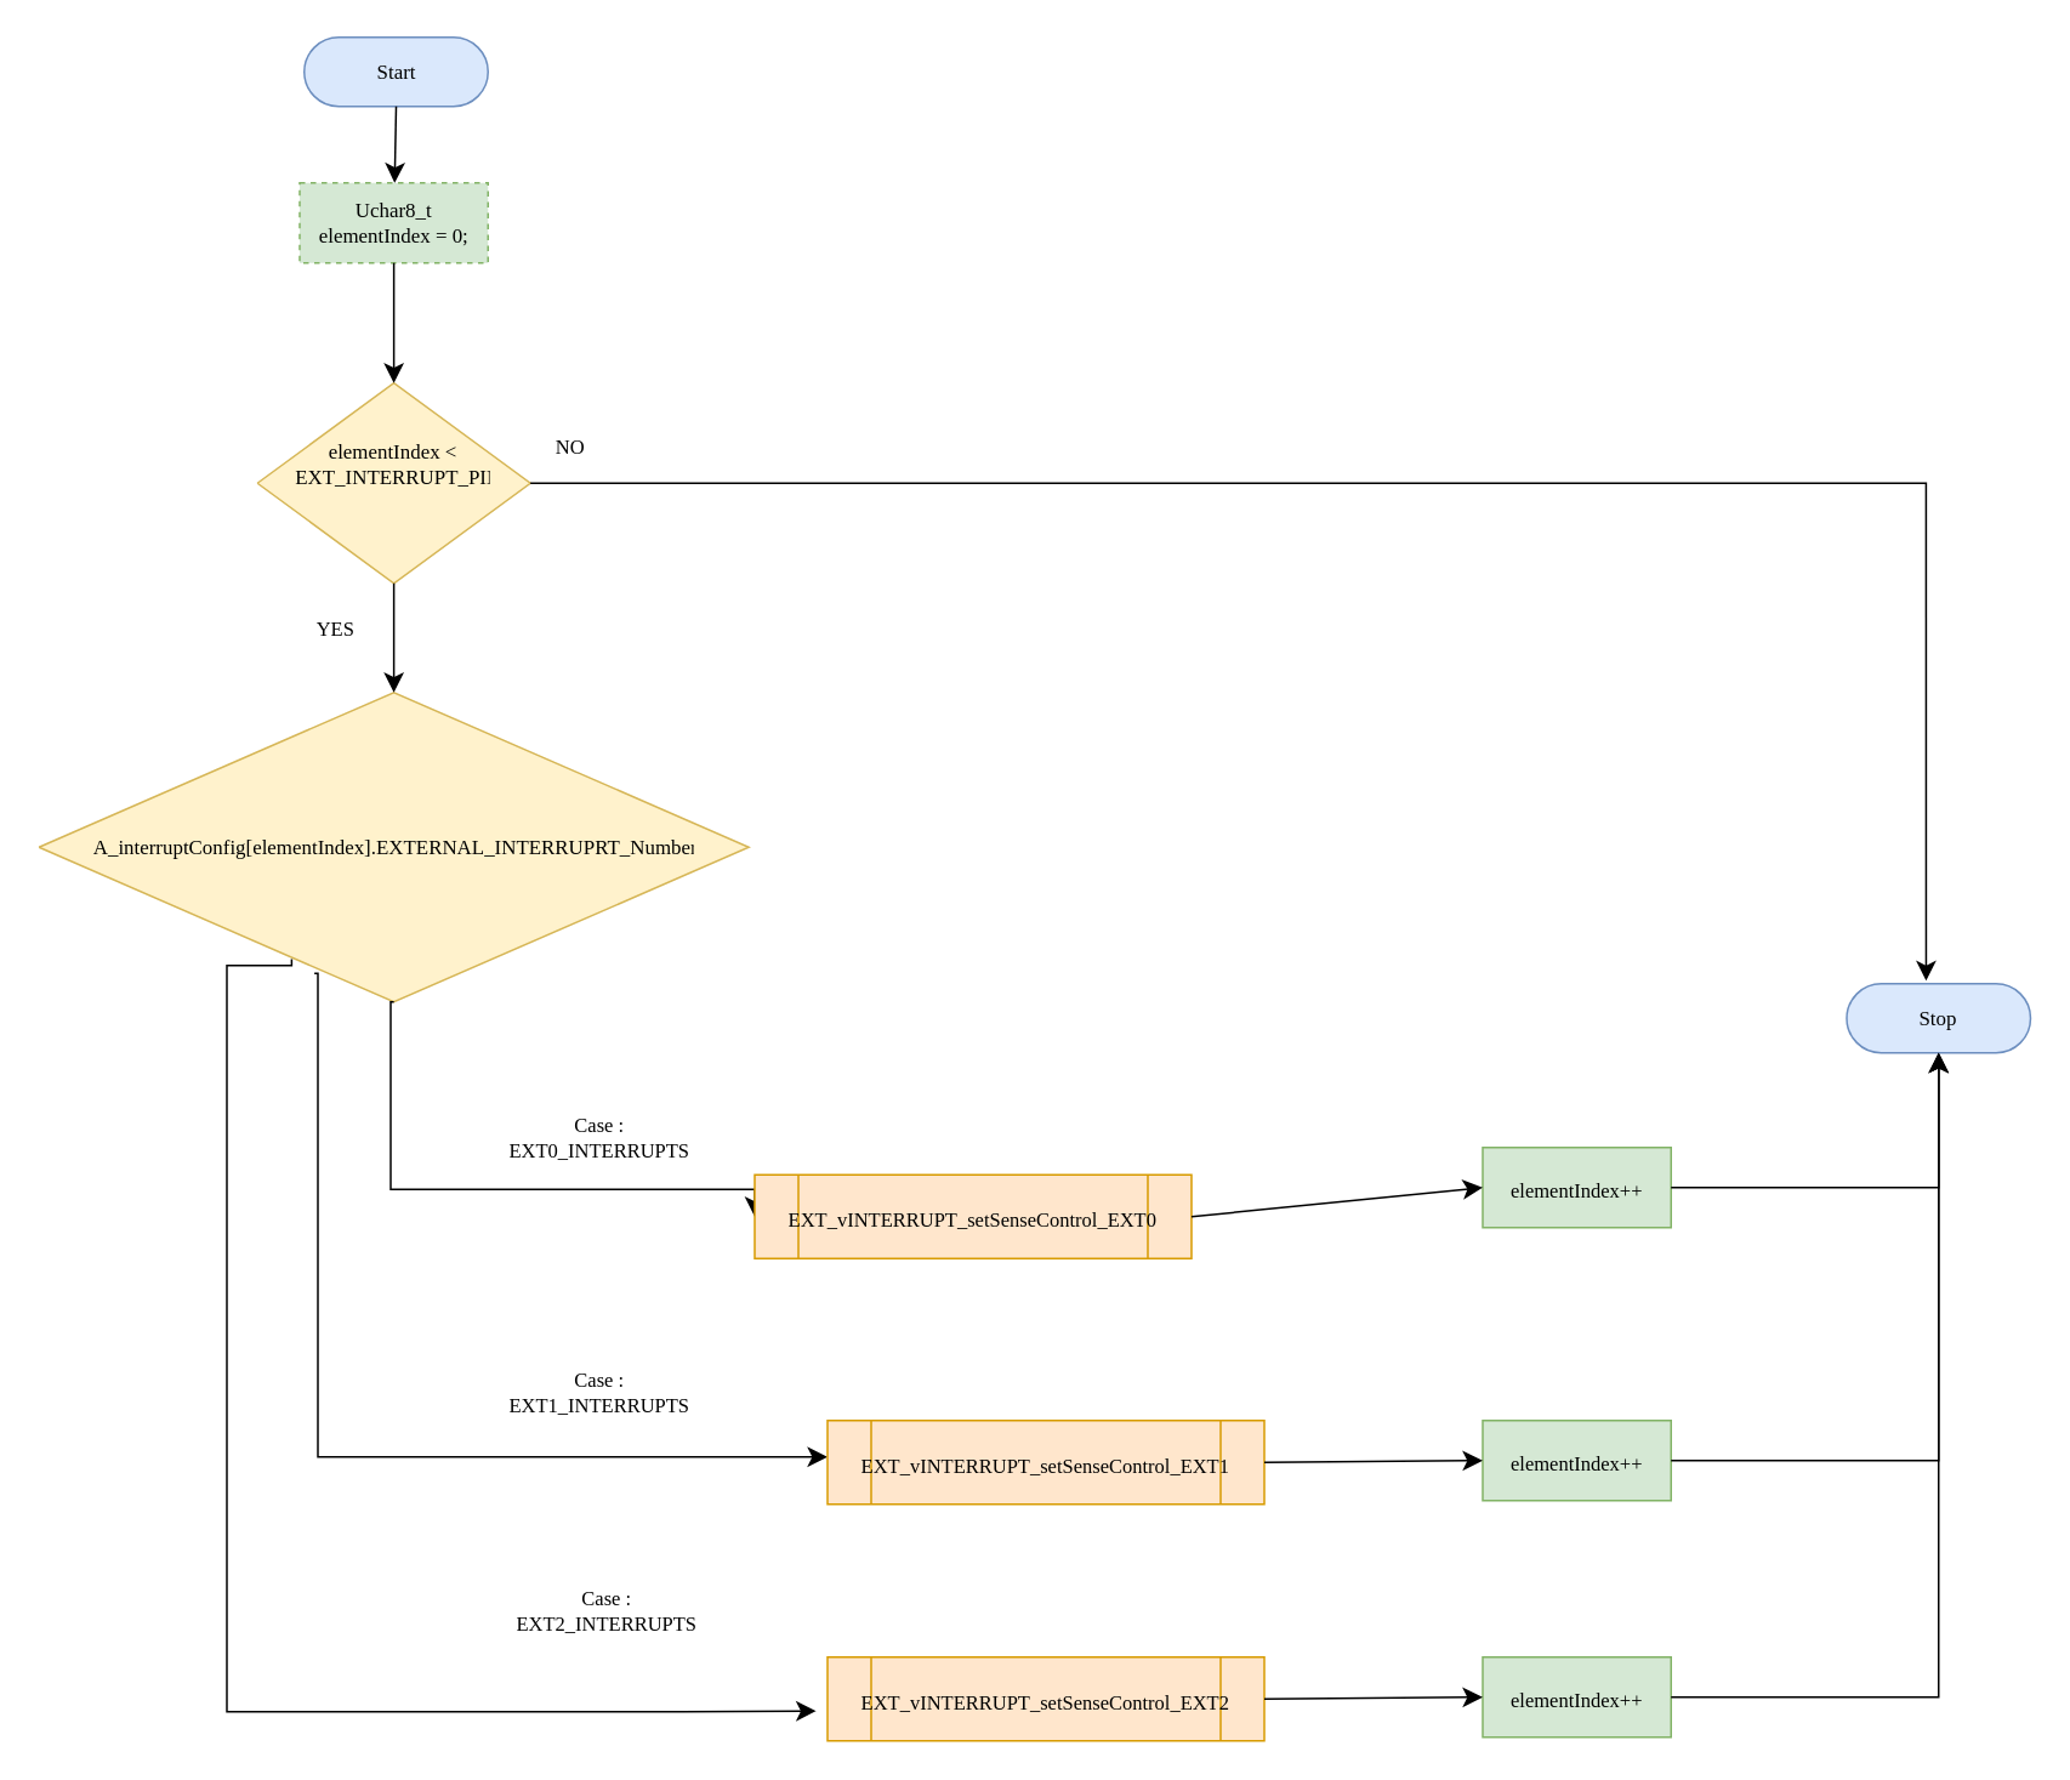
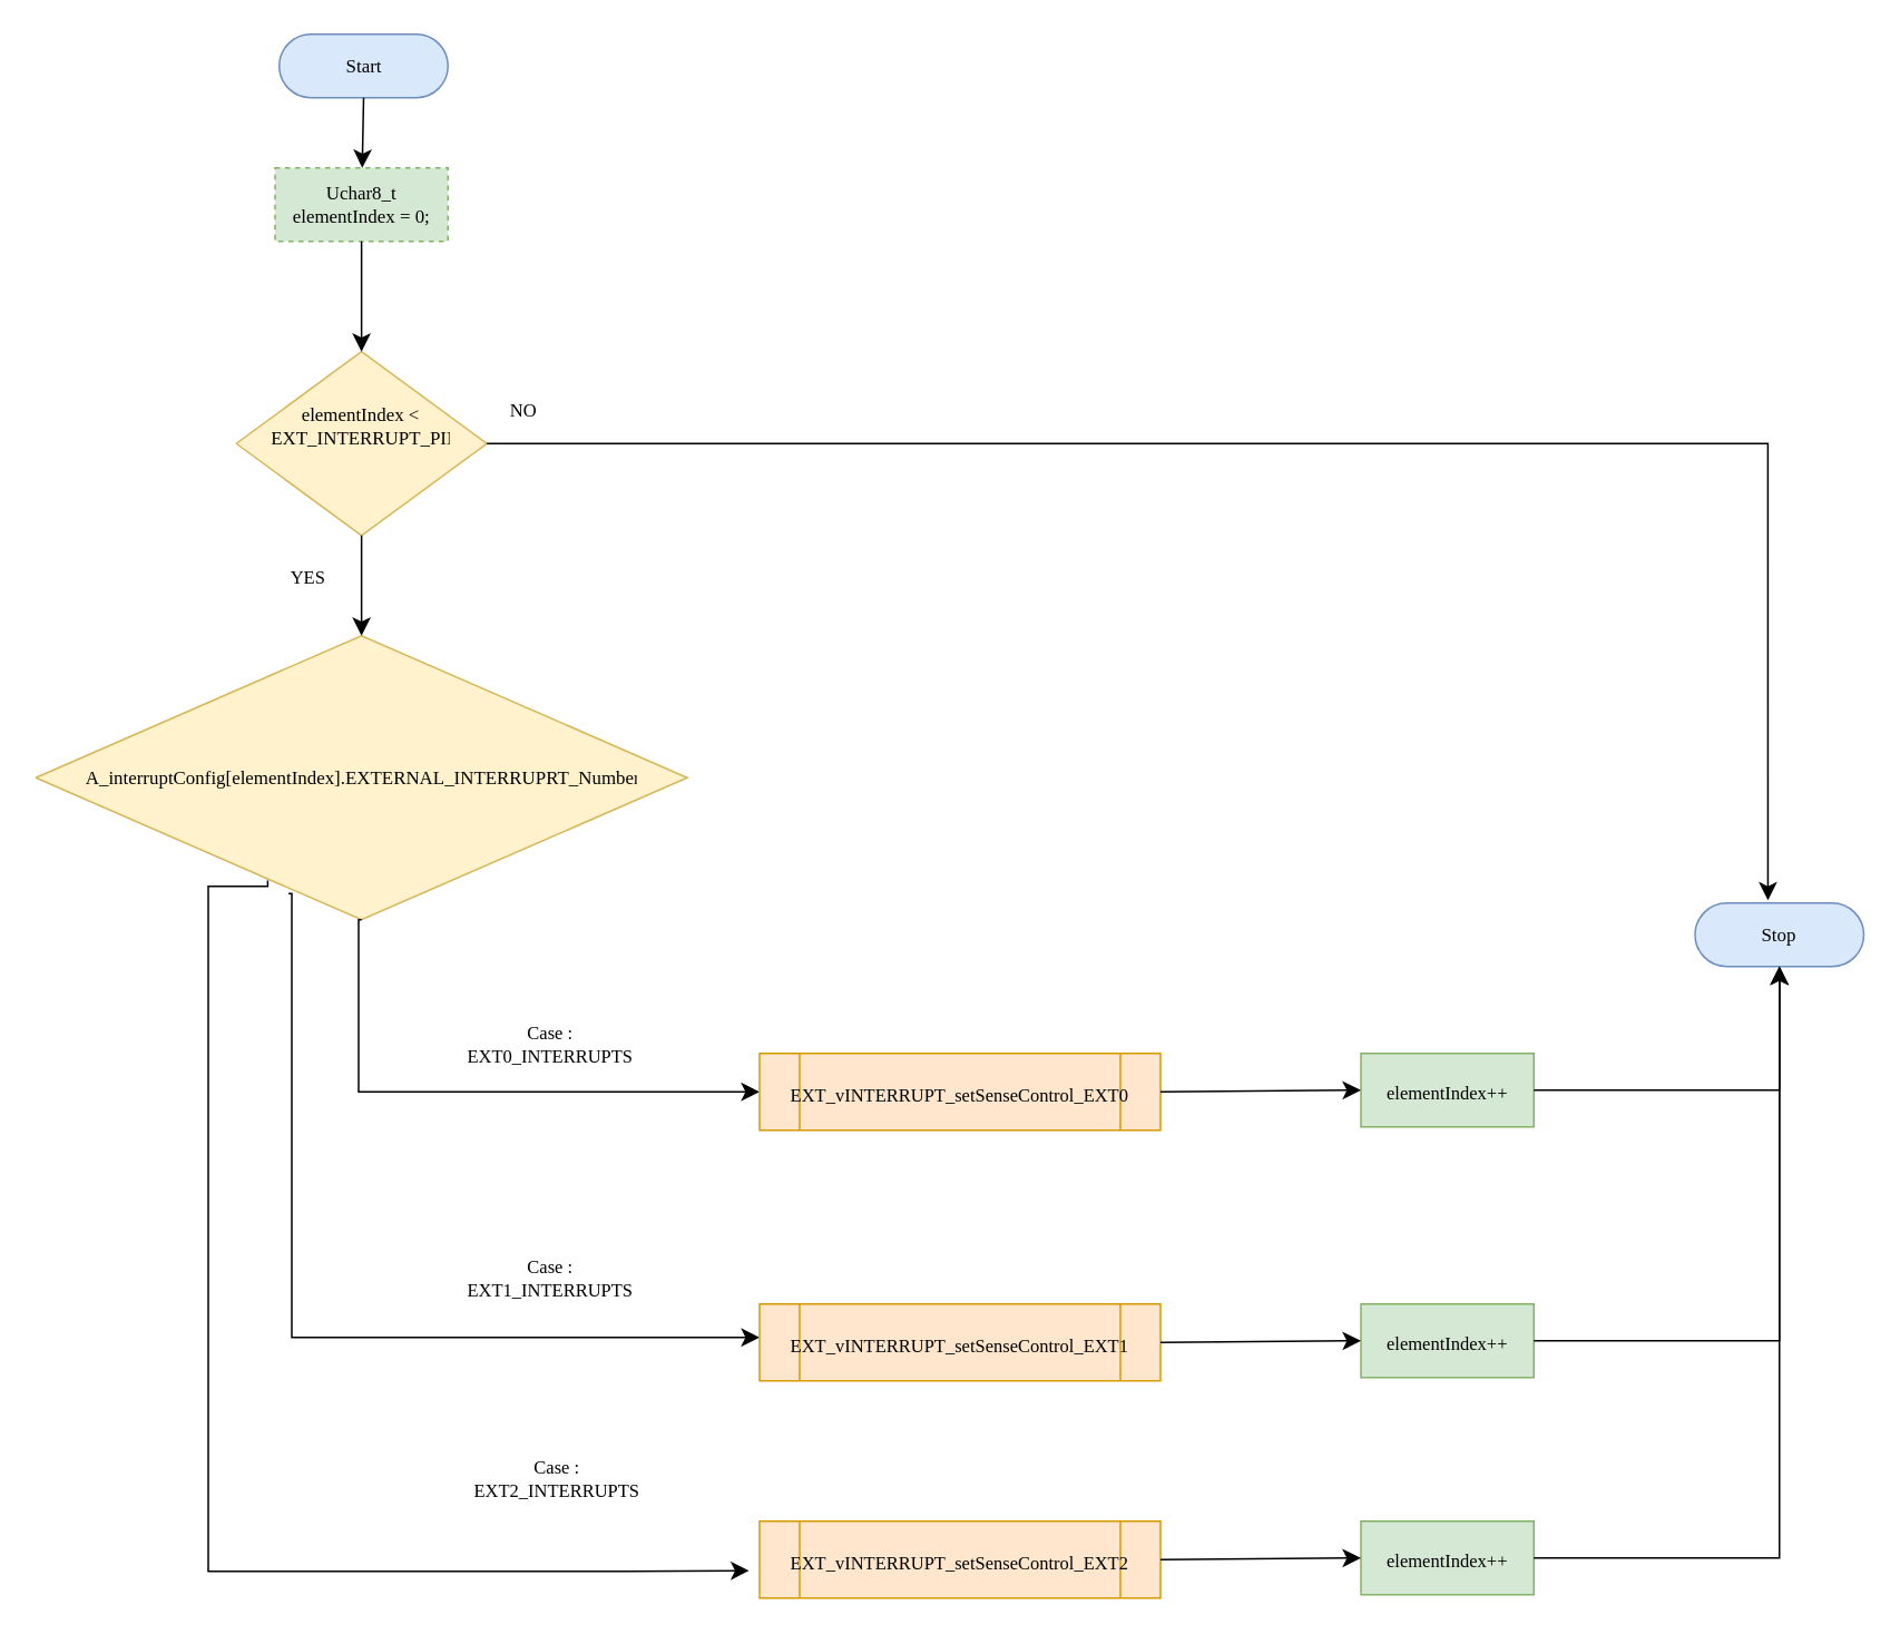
- <mxCell id="19" value="&lt;font face=&quot;Calibri&quot; style=&quot;font-size: 11px;&quot;&gt;EXT_vINTERRUPT_setSenseControl_EXT0&lt;/font&gt;" style="shape=process;whiteSpace=wrap;html=1;backgroundOutline=1;fontSize=16;fillColor=#ffe6cc;strokeColor=#d79b00;" vertex="1" parent="1"><mxGeometry x="414" y="645" width="240" height="46" as="geometry" /></mxCell>
+ <mxCell id="19" value="&lt;font face=&quot;Calibri&quot; style=&quot;font-size: 11px;&quot;&gt;EXT_vINTERRUPT_setSenseControl_EXT0&lt;/font&gt;" style="shape=process;whiteSpace=wrap;html=1;backgroundOutline=1;fontSize=16;fillColor=#ffe6cc;strokeColor=#d79b00;" vertex="1" parent="1"><mxGeometry x="454" y="630" width="240" height="46" as="geometry" /></mxCell>
